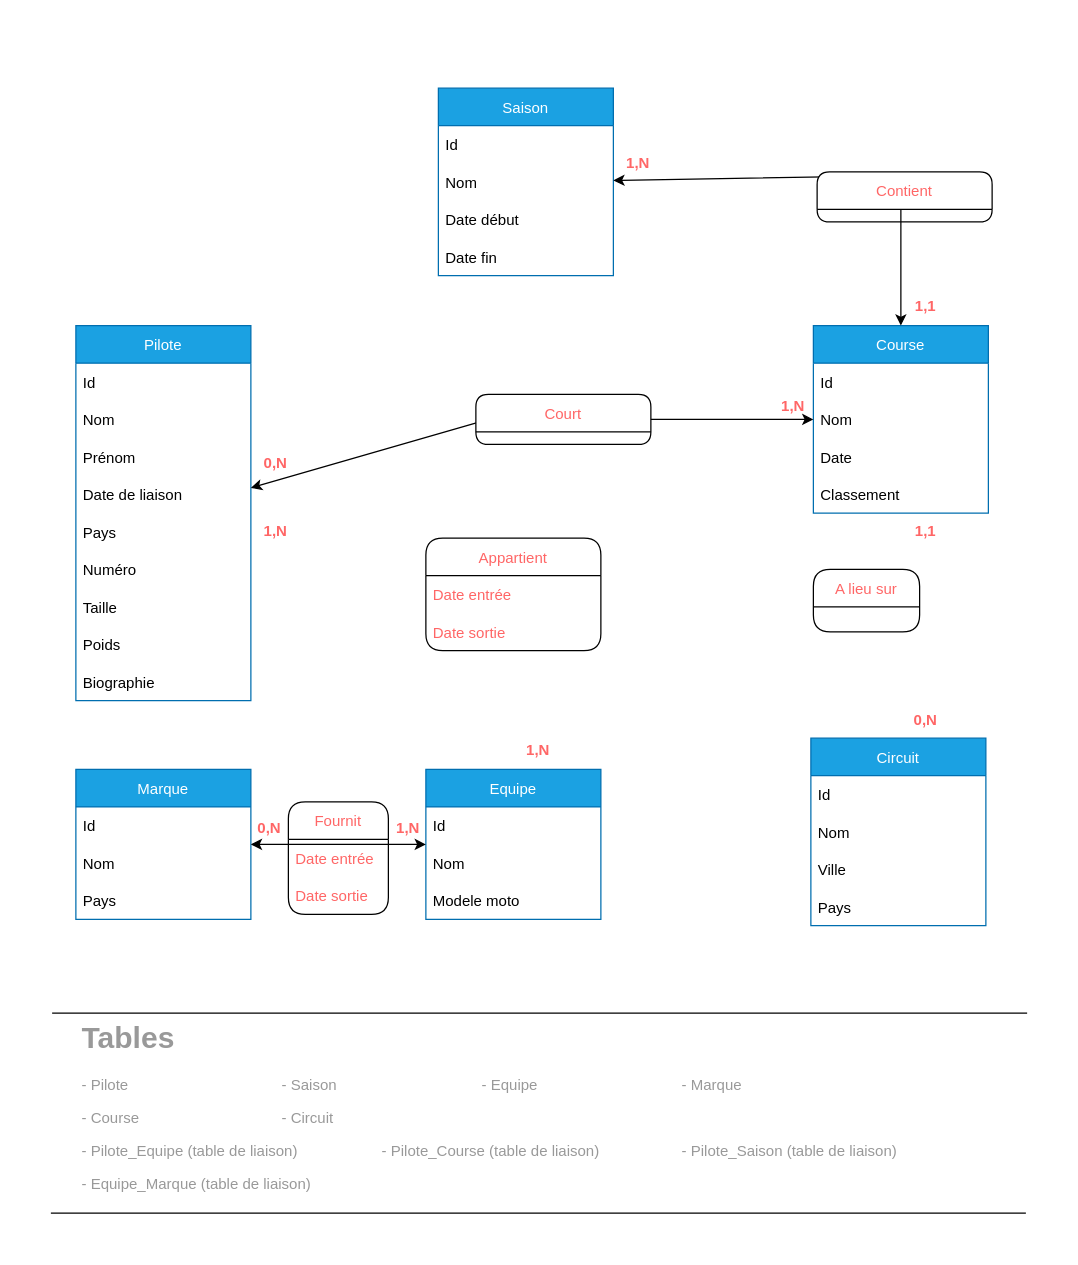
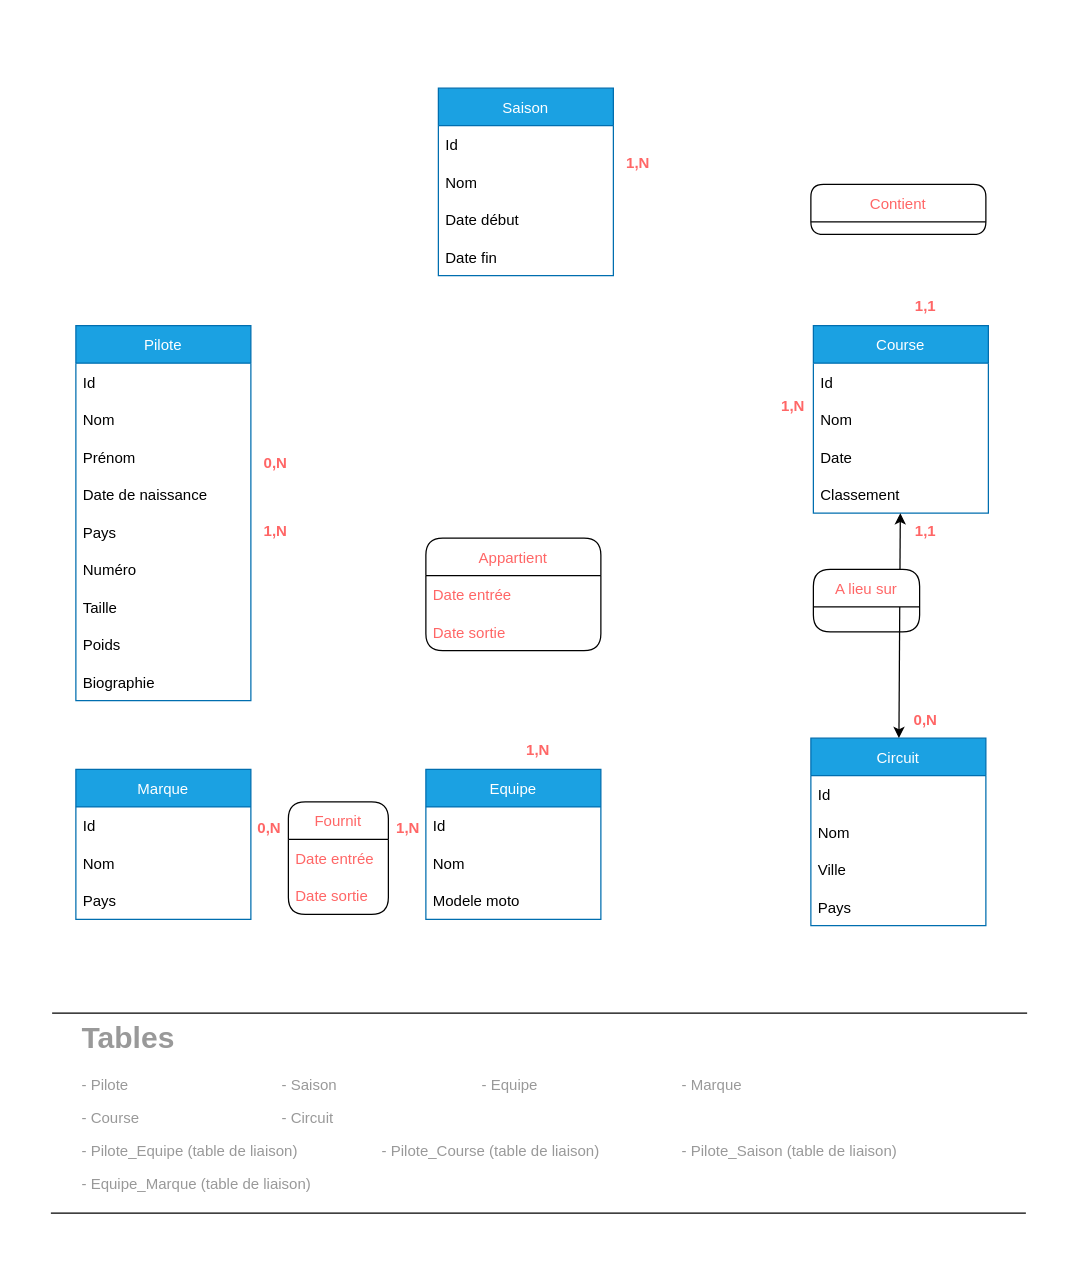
- <mxCell id="37" value="" style="endArrow=classic;startArrow=classic;html=1;" parent="1" source="26" target="13" edge="1"><mxGeometry width="50" height="50" relative="1" as="geometry"><mxPoint x="400" y="420" as="sourcePoint" /><mxPoint x="450" y="370" as="targetPoint" /><Array as="points"><mxPoint x="720" y="140" /></Array></mxGeometry></mxCell>
- <mxCell id="53" value="Contient" style="swimlane;fontStyle=0;childLayout=stackLayout;horizontal=1;startSize=30;horizontalStack=0;resizeParent=1;resizeParentMax=0;resizeLast=0;collapsible=1;marginBottom=0;fontColor=#FF6666;rounded=1;" parent="1" vertex="1"><mxGeometry x="653" y="137" width="140" height="40" as="geometry" /></mxCell>
+ <mxCell id="53" value="Contient" style="swimlane;fontStyle=0;childLayout=stackLayout;horizontal=1;startSize=30;horizontalStack=0;resizeParent=1;resizeParentMax=0;resizeLast=0;collapsible=1;marginBottom=0;fontColor=#FF6666;rounded=1;" parent="1" vertex="1"><mxGeometry x="648" y="147" width="140" height="40" as="geometry" /></mxCell>
- <mxCell id="50" value="Court" style="swimlane;fontStyle=0;childLayout=stackLayout;horizontal=1;startSize=30;horizontalStack=0;resizeParent=1;resizeParentMax=0;resizeLast=0;collapsible=1;marginBottom=0;fontColor=#FF6666;rounded=1;" parent="1" vertex="1"><mxGeometry x="380" y="315" width="140" height="40" as="geometry" /></mxCell>
- <mxCell id="49" value="" style="endArrow=classic;startArrow=classic;html=1;fontColor=#FF6666;" parent="1" source="3" target="26" edge="1"><mxGeometry width="50" height="50" relative="1" as="geometry"><mxPoint x="460" y="390" as="sourcePoint" /><mxPoint x="550" y="260" as="targetPoint" /><Array as="points"><mxPoint x="390" y="335" /></Array></mxGeometry></mxCell>
- <mxCell id="7" value="Date de liaison" style="text;strokeColor=none;fillColor=none;align=left;verticalAlign=middle;spacingLeft=4;spacingRight=4;overflow=hidden;points=[[0,0.5],[1,0.5]];portConstraint=eastwest;rotatable=0;" parent="3" vertex="1"><mxGeometry y="120" width="140" height="30" as="geometry" /></mxCell>
+ <mxCell id="7" value="Date de naissance" style="text;strokeColor=none;fillColor=none;align=left;verticalAlign=middle;spacingLeft=4;spacingRight=4;overflow=hidden;points=[[0,0.5],[1,0.5]];portConstraint=eastwest;rotatable=0;" parent="3" vertex="1"><mxGeometry y="120" width="140" height="30" as="geometry" /></mxCell>
+ <mxCell id="38" value="" style="endArrow=classic;startArrow=classic;html=1;" parent="1" source="31" target="26" edge="1"><mxGeometry width="50" height="50" relative="1" as="geometry"><mxPoint x="660" y="390" as="sourcePoint" /><mxPoint x="710" y="340" as="targetPoint" /></mxGeometry></mxCell>
- <mxCell id="36" value="" style="endArrow=classic;startArrow=classic;html=1;" parent="1" source="18" target="22" edge="1"><mxGeometry width="50" height="50" relative="1" as="geometry"><mxPoint x="400" y="420" as="sourcePoint" /><mxPoint x="450" y="370" as="targetPoint" /></mxGeometry></mxCell>
